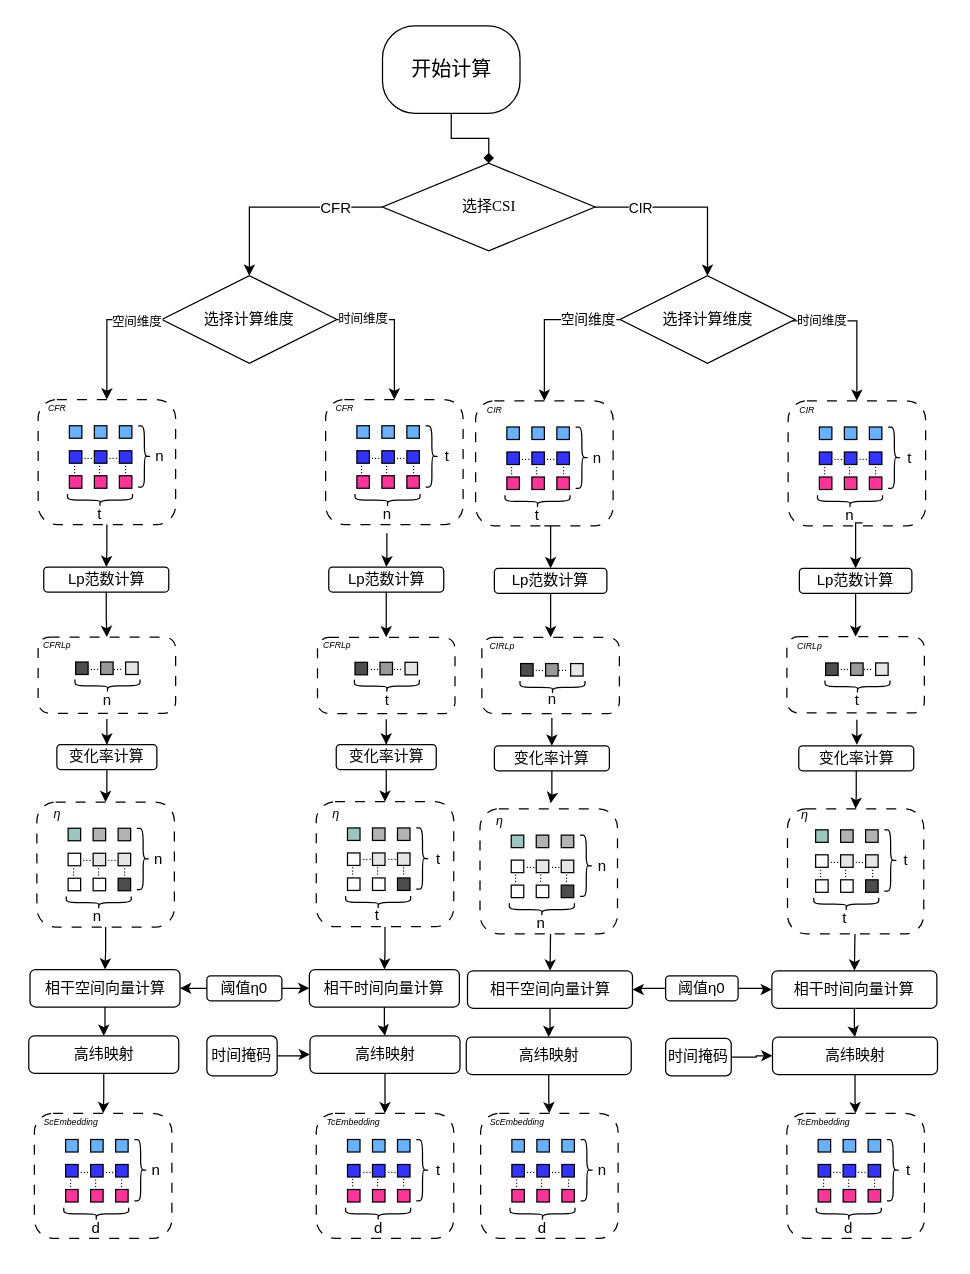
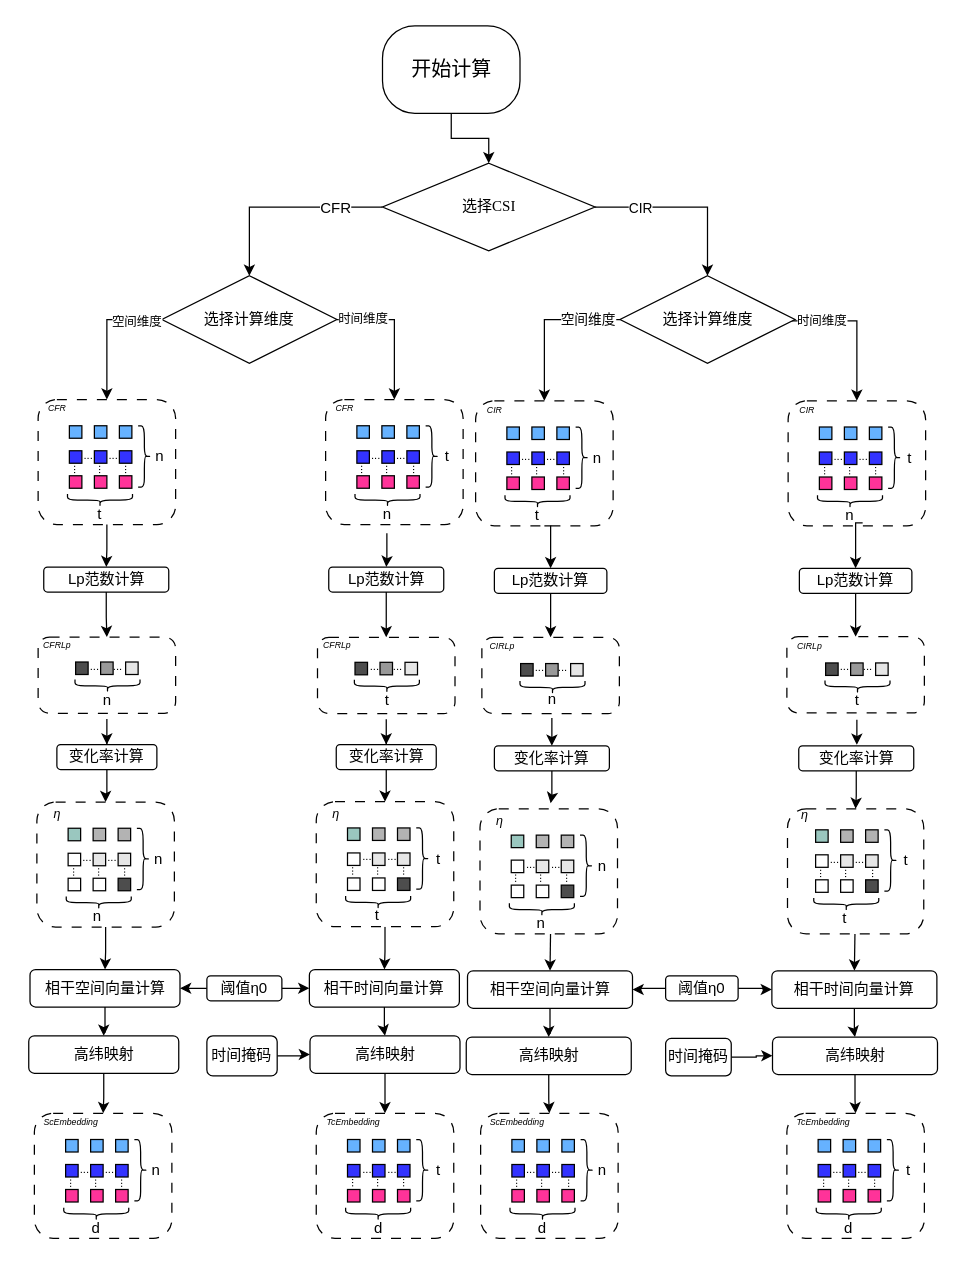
- <mxCell id="2" style="edgeStyle=orthogonalEdgeStyle;rounded=0;orthogonalLoop=1;jettySize=auto;html=1;entryX=0.5;entryY=0;entryDx=0;entryDy=0;endArrow=diamond;" edge="1" parent="1" source="3" target="8"><mxGeometry relative="1" as="geometry" /></mxCell>
+ <mxCell id="2" style="edgeStyle=orthogonalEdgeStyle;rounded=0;orthogonalLoop=1;jettySize=auto;html=1;entryX=0.5;entryY=0;entryDx=0;entryDy=0;" edge="1" parent="1" source="3" target="8"><mxGeometry relative="1" as="geometry" /></mxCell>
